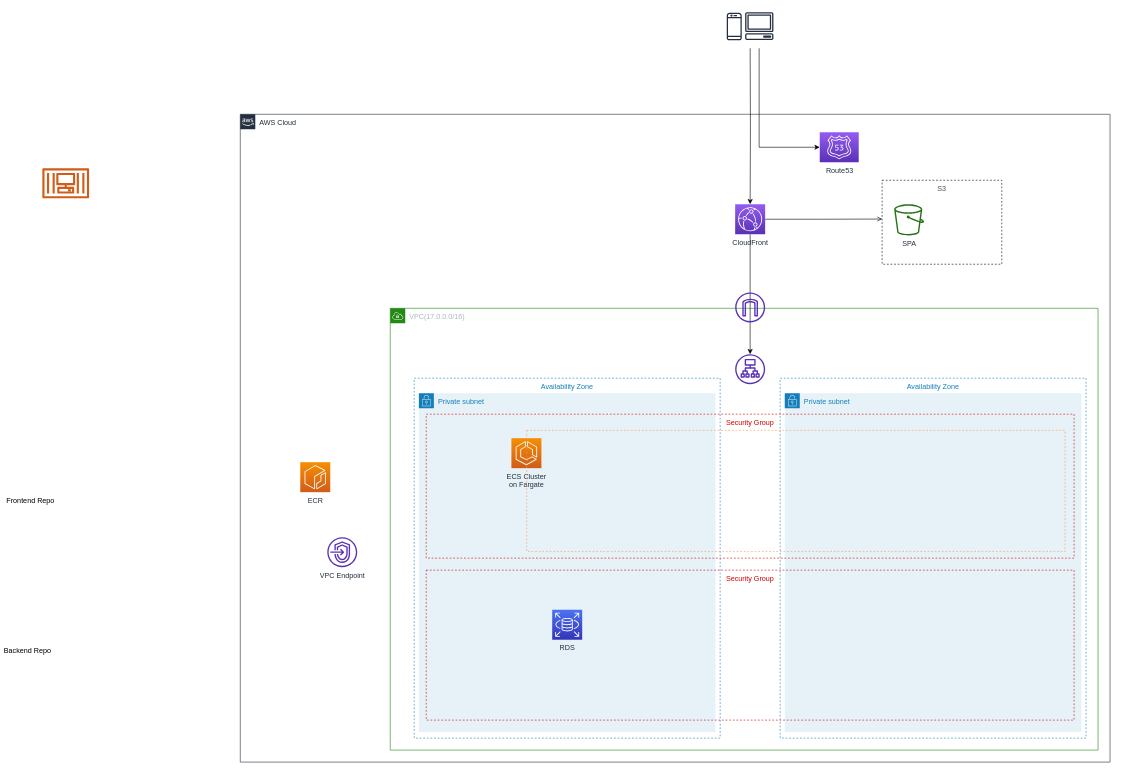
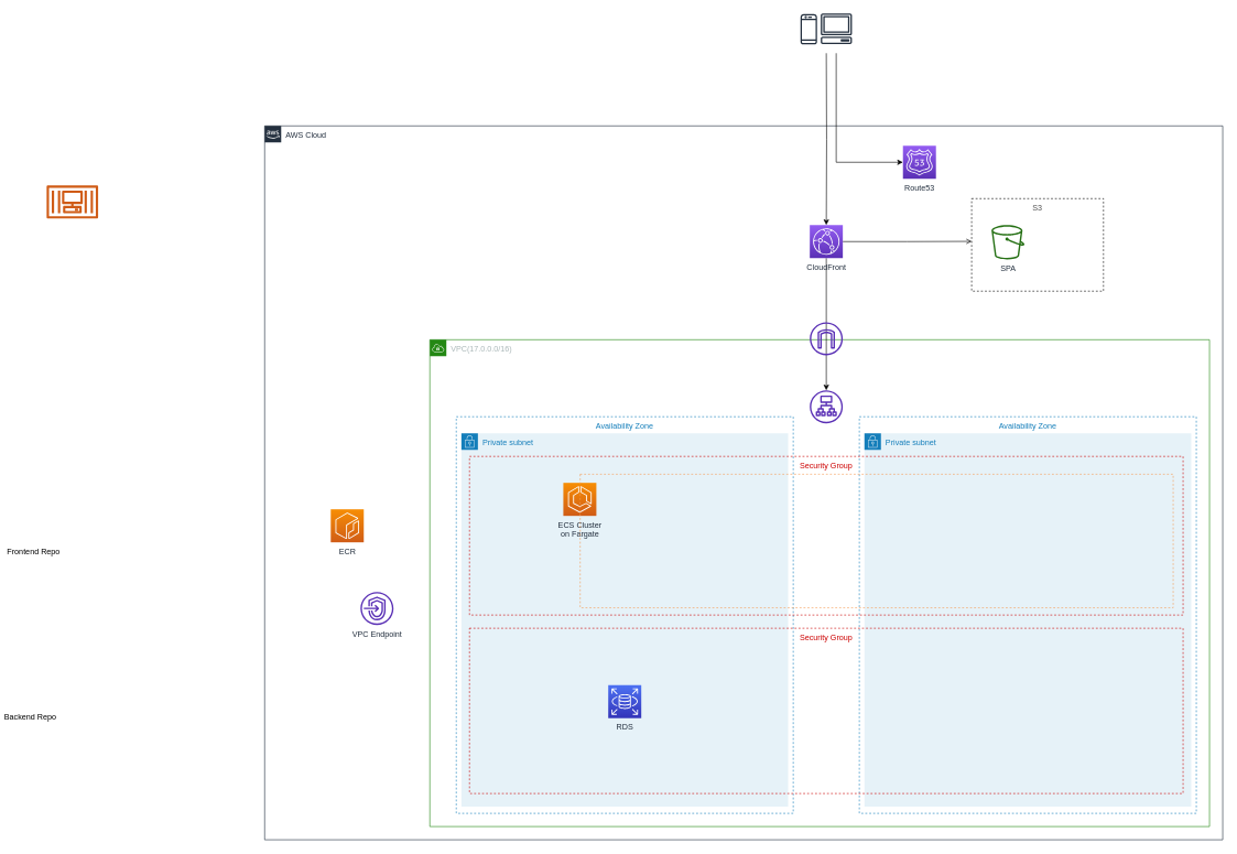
- <mxCell id="22" value="Route53" style="points=[[0,0,0],[0.25,0,0],[0.5,0,0],[0.75,0,0],[1,0,0],[0,1,0],[0.25,1,0],[0.5,1,0],[0.75,1,0],[1,1,0],[0,0.25,0],[0,0.5,0],[0,0.75,0],[1,0.25,0],[1,0.5,0],[1,0.75,0]];outlineConnect=0;fontColor=#232F3E;gradientColor=#945DF2;gradientDirection=north;fillColor=#5A30B5;strokeColor=#ffffff;dashed=0;verticalLabelPosition=bottom;verticalAlign=top;align=center;html=1;fontSize=12;fontStyle=0;aspect=fixed;shape=mxgraph.aws4.resourceIcon;resIcon=mxgraph.aws4.route_53;rounded=0;" vertex="1" parent="1"><mxGeometry x="1366" y="220" width="65" height="50" as="geometry" /></mxCell>
+ <mxCell id="22" value="Route53" style="points=[[0,0,0],[0.25,0,0],[0.5,0,0],[0.75,0,0],[1,0,0],[0,1,0],[0.25,1,0],[0.5,1,0],[0.75,1,0],[1,1,0],[0,0.25,0],[0,0.5,0],[0,0.75,0],[1,0.25,0],[1,0.5,0],[1,0.75,0]];outlineConnect=0;fontColor=#232F3E;gradientColor=#945DF2;gradientDirection=north;fillColor=#5A30B5;strokeColor=#ffffff;dashed=0;verticalLabelPosition=bottom;verticalAlign=top;align=center;html=1;fontSize=12;fontStyle=0;aspect=fixed;shape=mxgraph.aws4.resourceIcon;resIcon=mxgraph.aws4.route_53;rounded=0;" vertex="1" parent="1"><mxGeometry x="1366" y="220" width="50" height="50" as="geometry" /></mxCell>
- <mxCell id="27" value="SPA" style="outlineConnect=0;fontColor=#232F3E;gradientColor=none;fillColor=#277116;strokeColor=none;dashed=0;verticalLabelPosition=bottom;verticalAlign=top;align=center;html=1;fontSize=12;fontStyle=0;aspect=fixed;pointerEvents=1;shape=mxgraph.aws4.bucket;rounded=0;" vertex="1" parent="26"><mxGeometry x="20" y="40" width="50" height="52" as="geometry" /></mxCell>
+ <mxCell id="27" value="SPA" style="outlineConnect=0;fontColor=#232F3E;gradientColor=none;fillColor=#277116;strokeColor=none;dashed=0;verticalLabelPosition=bottom;verticalAlign=top;align=center;html=1;fontSize=12;fontStyle=0;aspect=fixed;pointerEvents=1;shape=mxgraph.aws4.bucket;rounded=0;" vertex="1" parent="26"><mxGeometry x="30" y="40" width="50" height="52" as="geometry" /></mxCell>
- <mxCell id="11" value="RDS" style="points=[[0,0,0],[0.25,0,0],[0.5,0,0],[0.75,0,0],[1,0,0],[0,1,0],[0.25,1,0],[0.5,1,0],[0.75,1,0],[1,1,0],[0,0.25,0],[0,0.5,0],[0,0.75,0],[1,0.25,0],[1,0.5,0],[1,0.75,0]];outlineConnect=0;fontColor=#232F3E;gradientColor=#4D72F3;gradientDirection=north;fillColor=#3334B9;strokeColor=#ffffff;dashed=0;verticalLabelPosition=bottom;verticalAlign=top;align=center;html=1;fontSize=12;fontStyle=0;aspect=fixed;shape=mxgraph.aws4.resourceIcon;resIcon=mxgraph.aws4.rds;rounded=0;" vertex="1" parent="7"><mxGeometry x="230" y="386" width="50" height="50" as="geometry" /></mxCell>
+ <mxCell id="11" value="RDS" style="points=[[0,0,0],[0.25,0,0],[0.5,0,0],[0.75,0,0],[1,0,0],[0,1,0],[0.25,1,0],[0.5,1,0],[0.75,1,0],[1,1,0],[0,0.25,0],[0,0.5,0],[0,0.75,0],[1,0.25,0],[1,0.5,0],[1,0.75,0]];outlineConnect=0;fontColor=#232F3E;gradientColor=#4D72F3;gradientDirection=north;fillColor=#3334B9;strokeColor=#ffffff;dashed=0;verticalLabelPosition=bottom;verticalAlign=top;align=center;html=1;fontSize=12;fontStyle=0;aspect=fixed;shape=mxgraph.aws4.resourceIcon;resIcon=mxgraph.aws4.rds;rounded=0;" vertex="1" parent="7"><mxGeometry x="230" y="406" width="50" height="50" as="geometry" /></mxCell>
